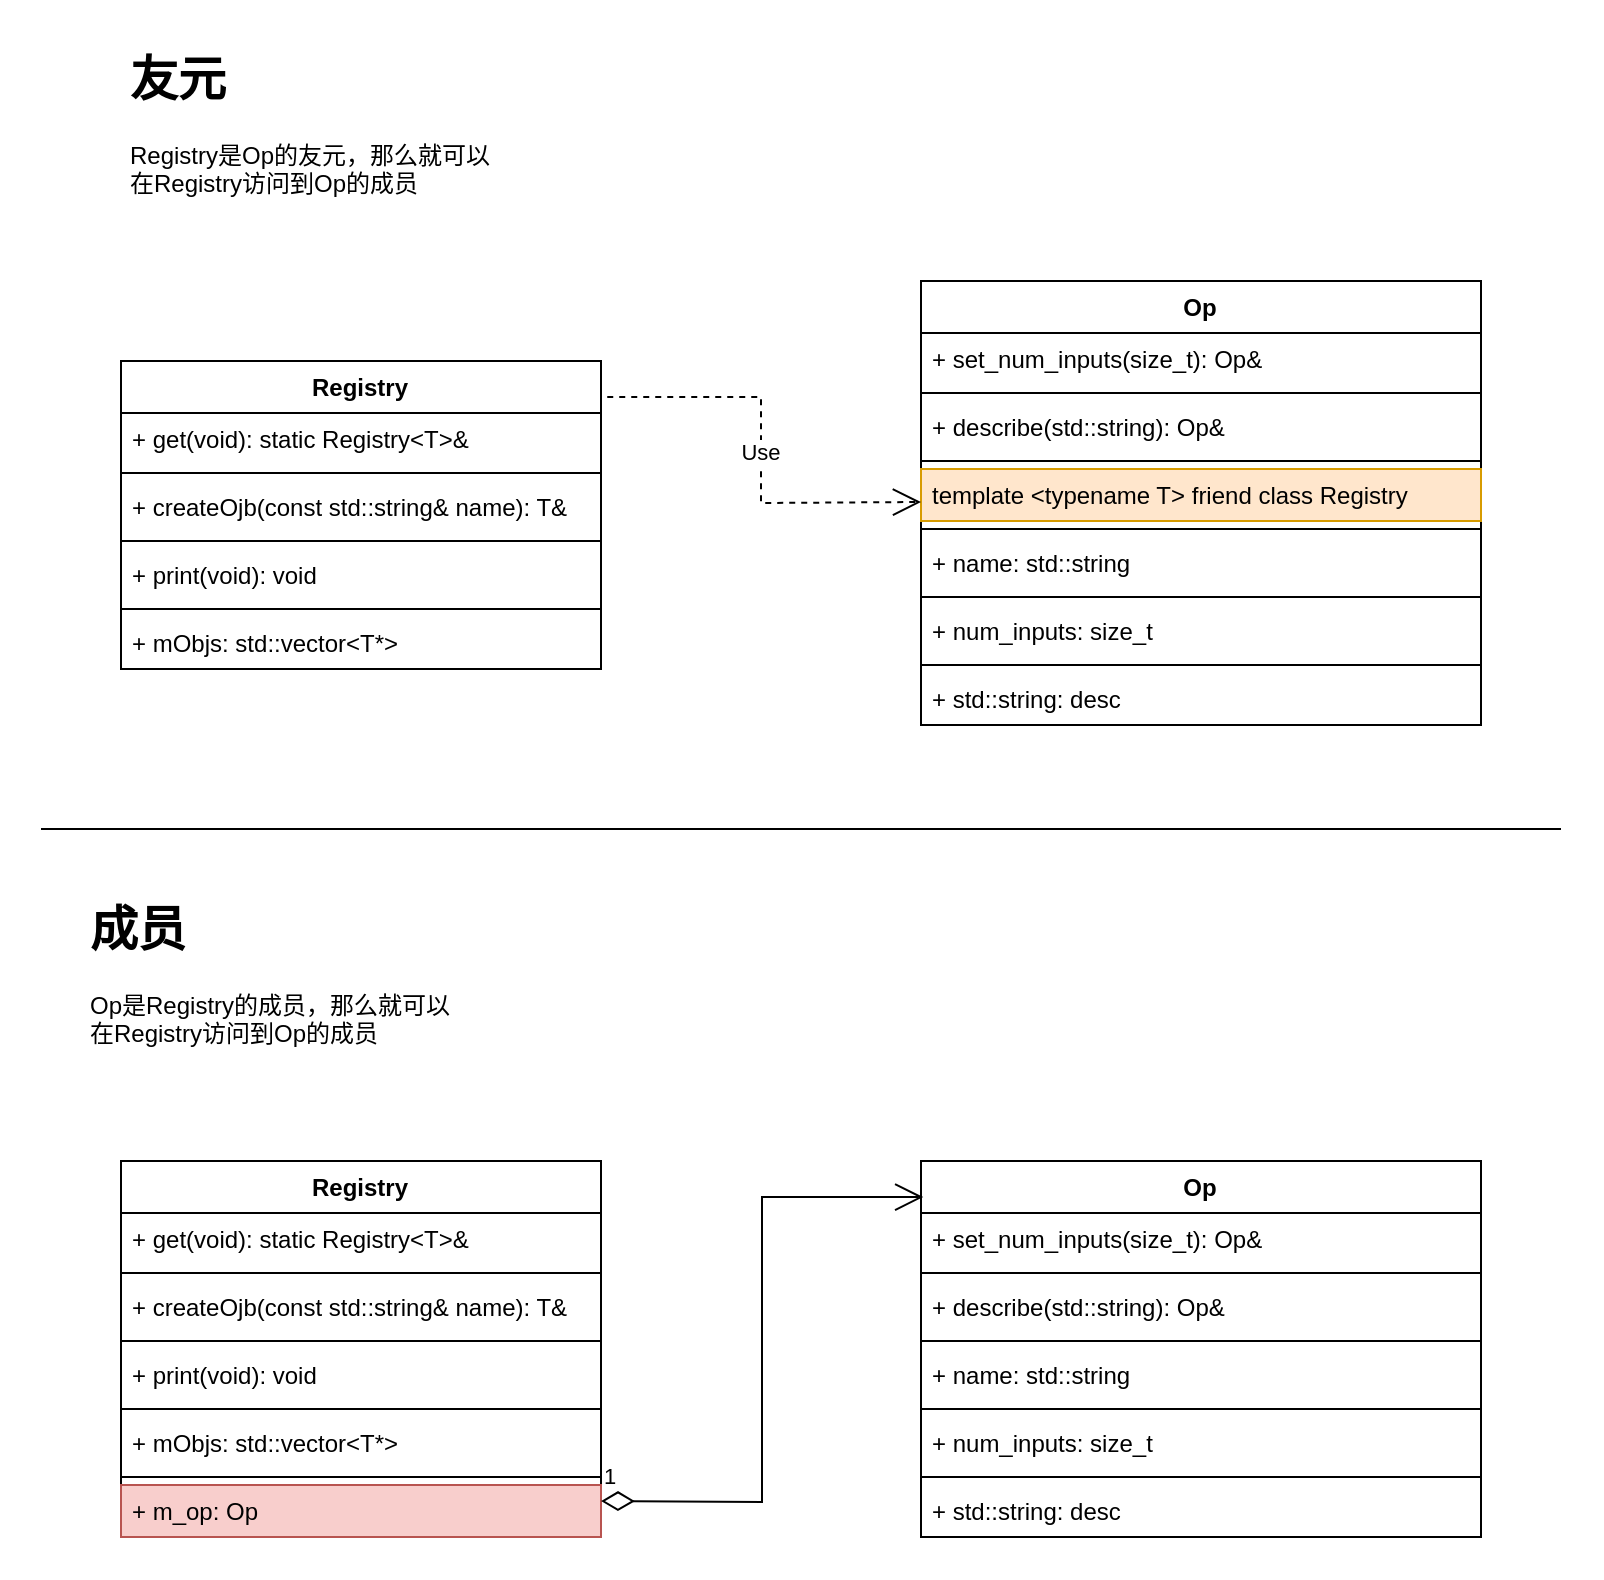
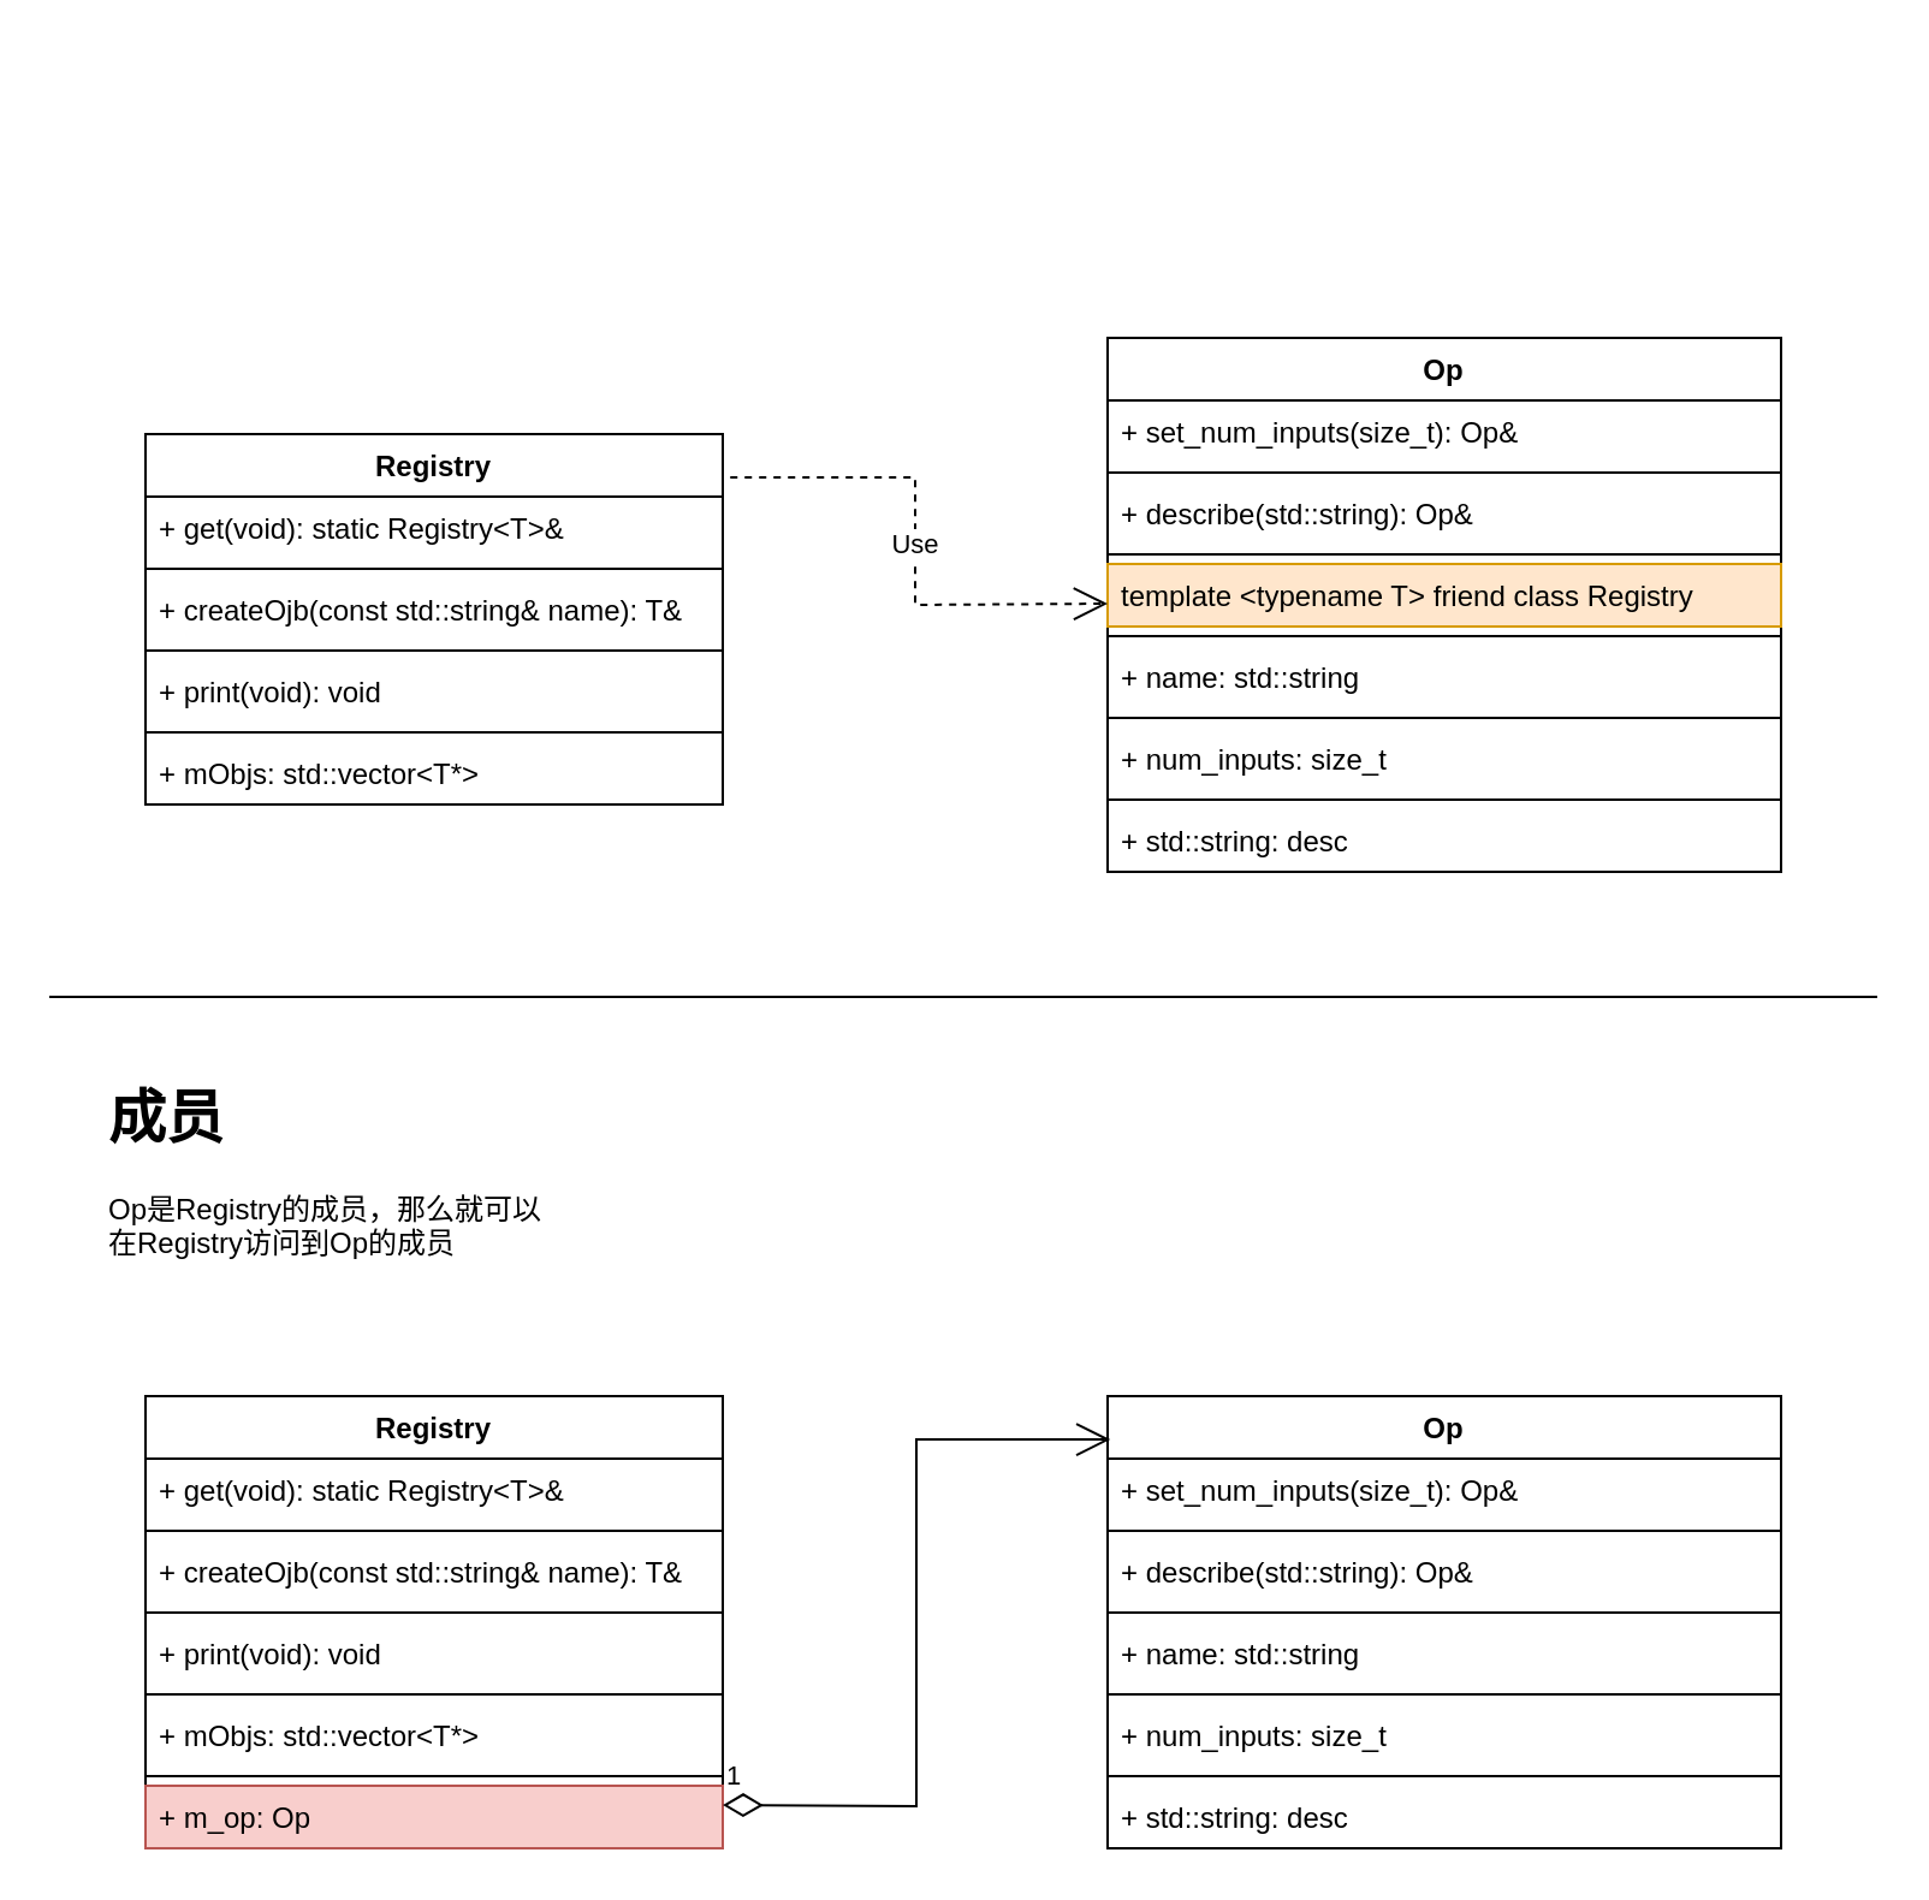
- <mxCell id="23" value="&lt;h1&gt;友元&lt;/h1&gt;&lt;p&gt;Registry是Op的友元，那么就可以在Registry访问到Op的成员&lt;/p&gt;" style="text;html=1;strokeColor=none;fillColor=none;spacing=5;spacingTop=-20;whiteSpace=wrap;overflow=hidden;rounded=0;" vertex="1" parent="1"><mxGeometry x="60" y="20" width="190" height="120" as="geometry" /></mxCell>
